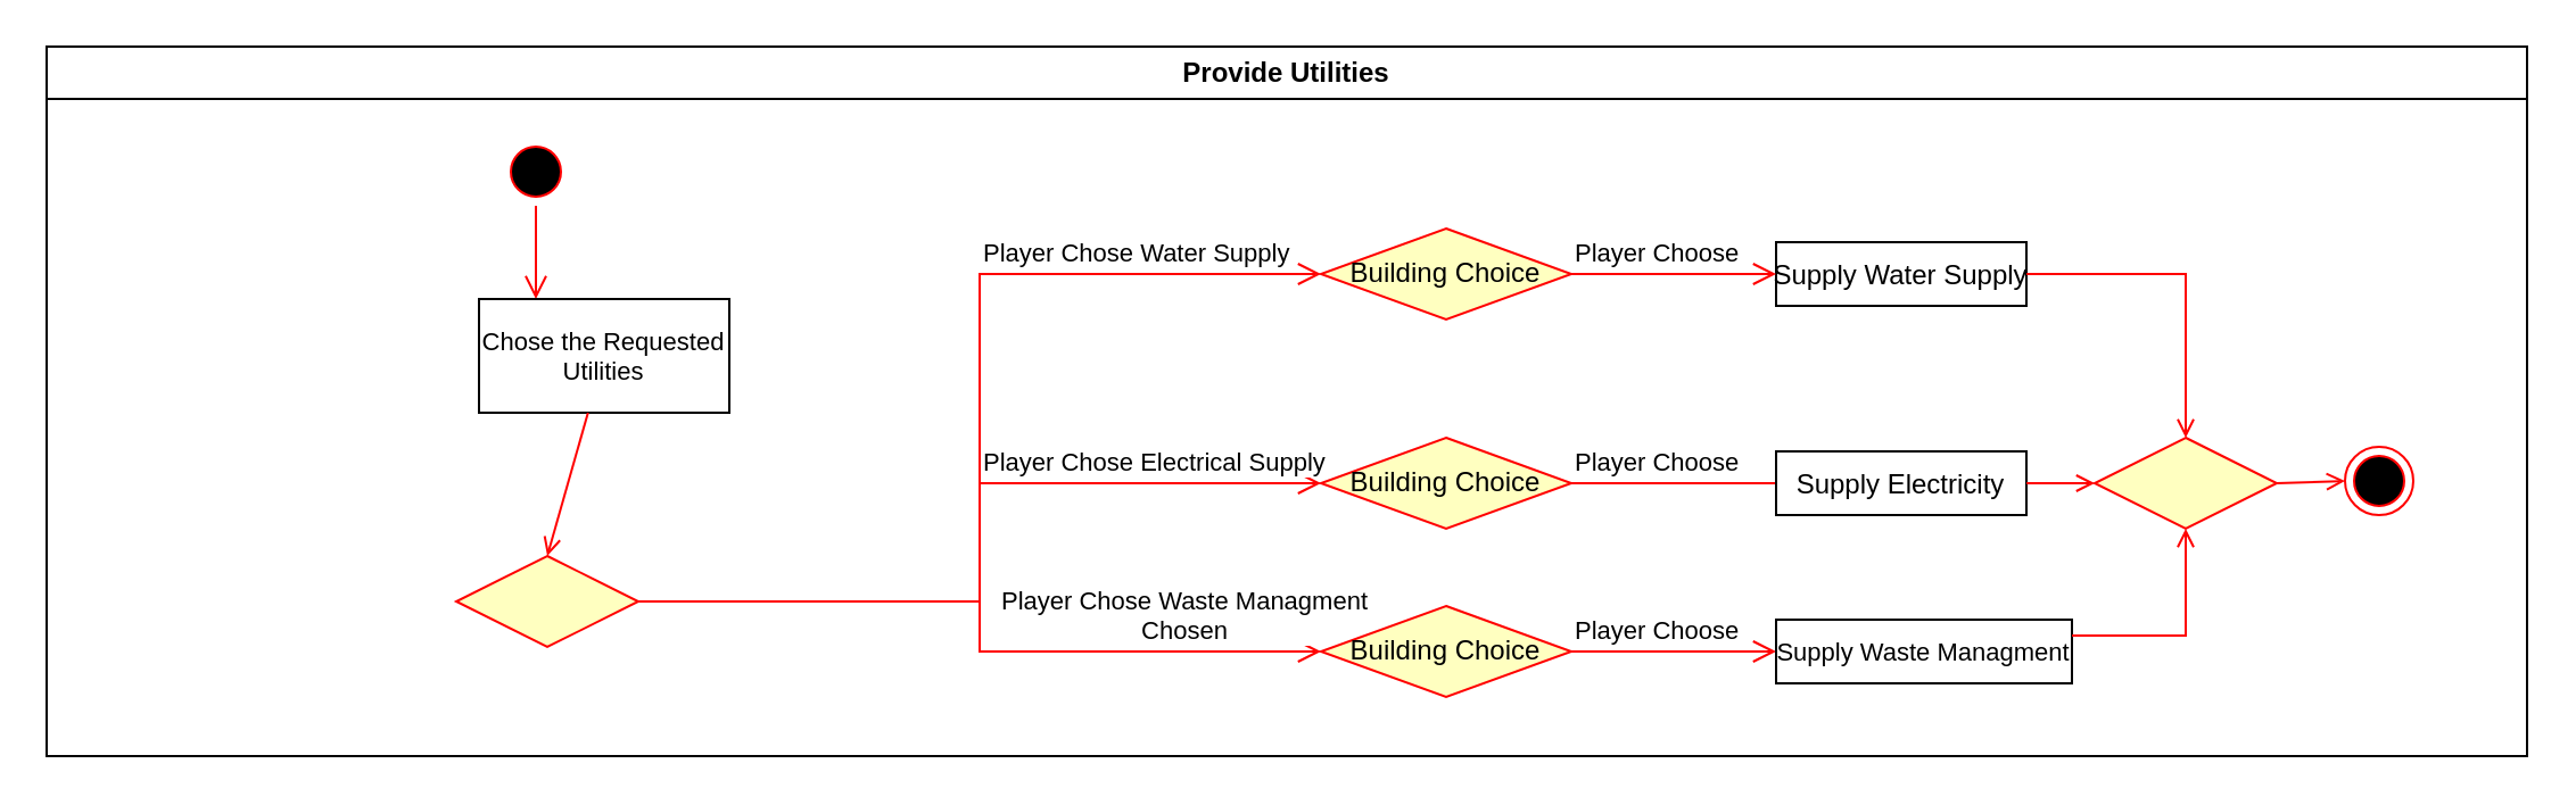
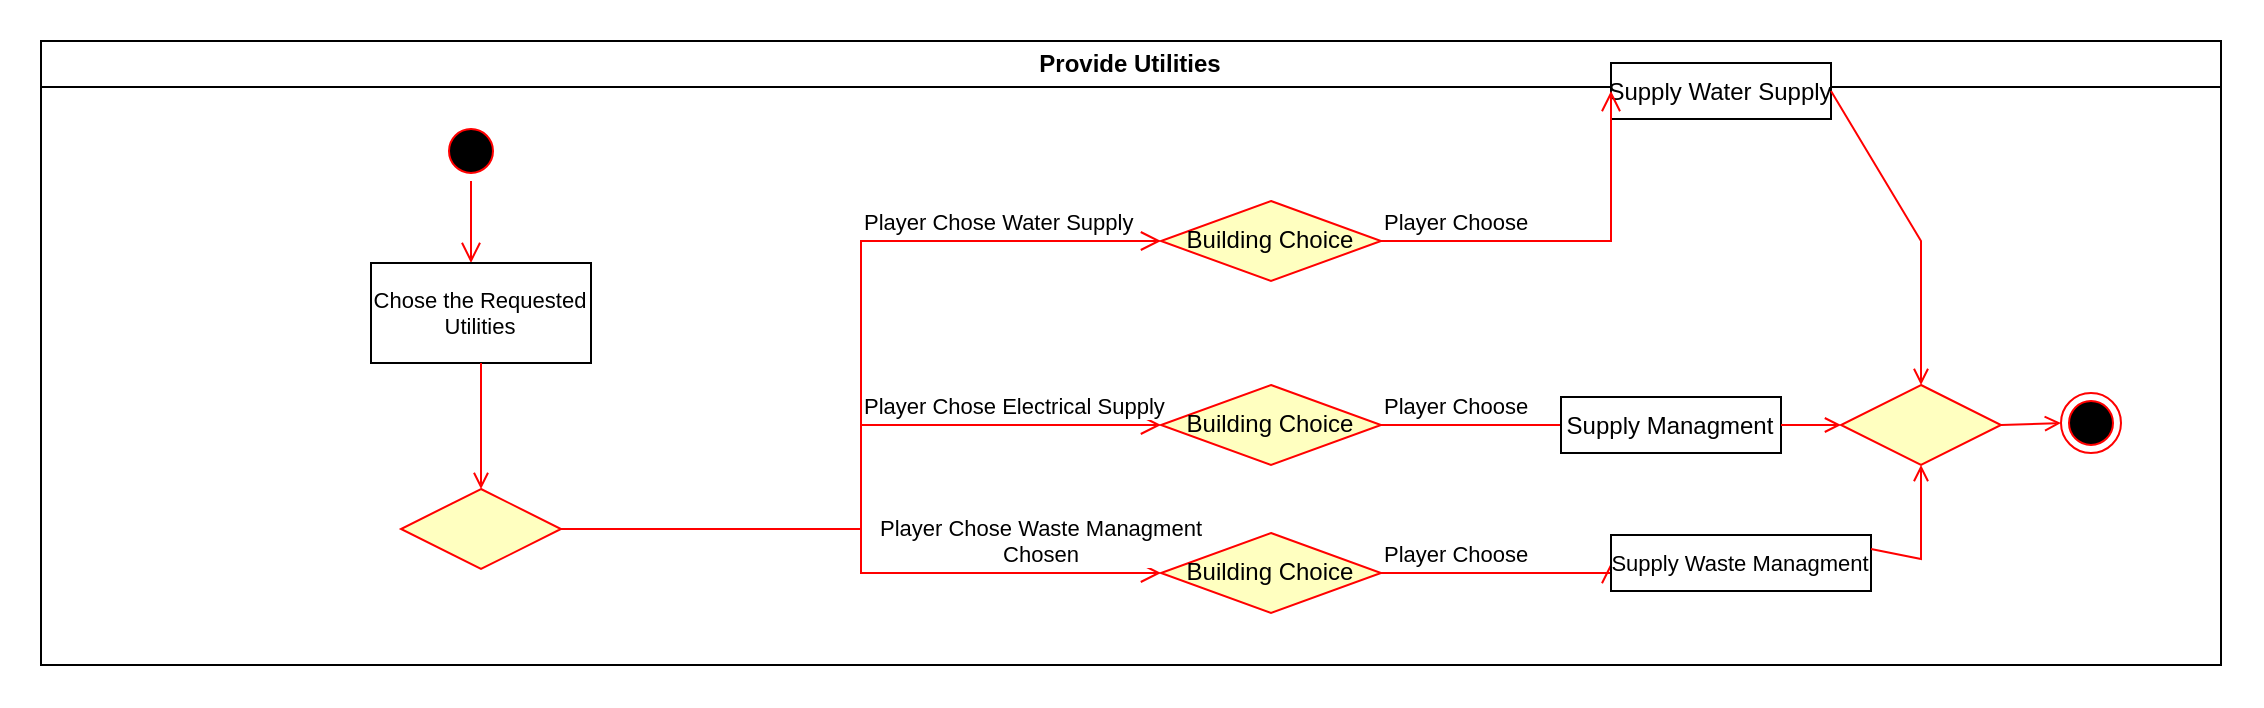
- <mxCell id="14" value="Supply Water Supply" style="" parent="2" vertex="1"><mxGeometry x="760" y="86" width="110" height="28" as="geometry" /></mxCell>
+ <mxCell id="14" value="Supply Water Supply" style="" parent="2" vertex="1"><mxGeometry x="785" y="11" width="110" height="28" as="geometry" /></mxCell>
- <mxCell id="5" value="Chose the Requested&#10;Utilities" style="fontSize=11;" parent="2" vertex="1"><mxGeometry x="190" y="111" width="110" height="50" as="geometry" /></mxCell>
+ <mxCell id="5" value="Chose the Requested&#10;Utilities" style="fontSize=11;" parent="2" vertex="1"><mxGeometry x="165" y="111" width="110" height="50" as="geometry" /></mxCell>
- <mxCell id="17" value="Supply Electricity" style="" parent="2" vertex="1"><mxGeometry x="760" y="178" width="110" height="28" as="geometry" /></mxCell>
+ <mxCell id="17" value="Supply Managment" style="" parent="2" vertex="1"><mxGeometry x="760" y="178" width="110" height="28" as="geometry" /></mxCell>
- <mxCell id="18" value="Supply Waste Managment" style="fontSize=11;" parent="2" vertex="1"><mxGeometry x="760" y="252" width="130" height="28" as="geometry" /></mxCell>
+ <mxCell id="18" value="Supply Waste Managment" style="fontSize=11;" parent="2" vertex="1"><mxGeometry x="785" y="247" width="130" height="28" as="geometry" /></mxCell>
